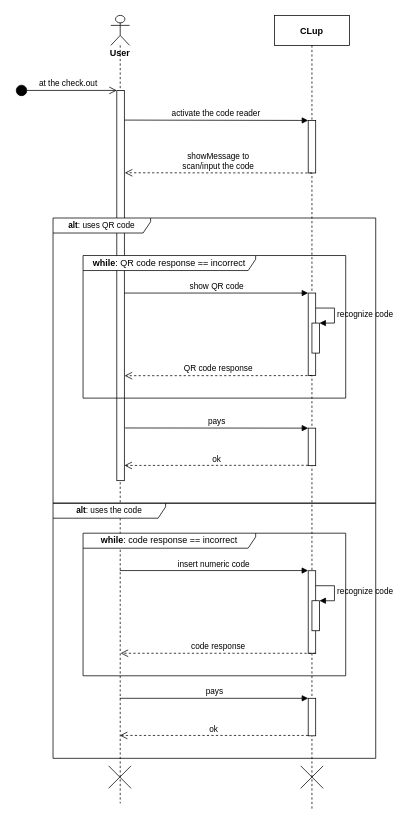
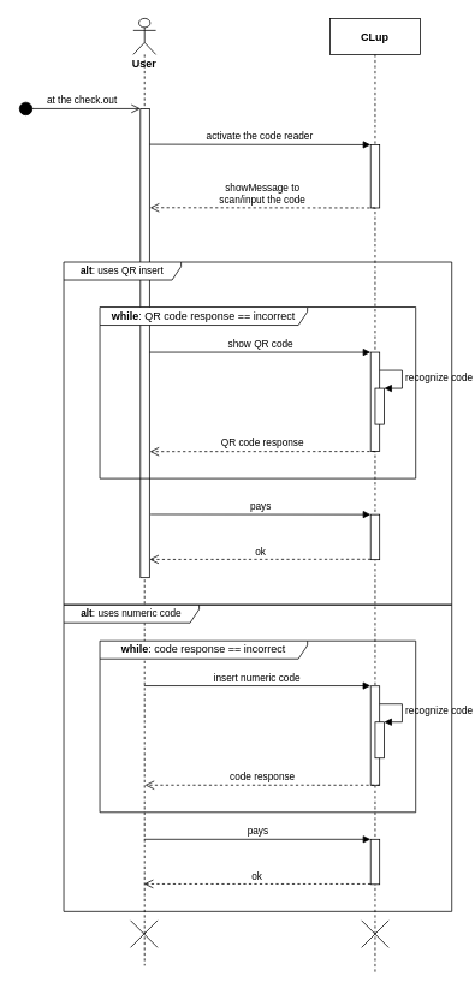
- <mxCell id="30" value="&lt;font style=&quot;font-size: 11px&quot;&gt;&lt;b&gt;alt&lt;/b&gt;: uses QR code&lt;/font&gt;" style="shape=umlFrame;whiteSpace=wrap;html=1;width=130;height=20;" parent="1" vertex="1"><mxGeometry x="70" y="290" width="430" height="380" as="geometry" /></mxCell>
+ <mxCell id="30" value="&lt;font style=&quot;font-size: 11px&quot;&gt;&lt;b&gt;alt&lt;/b&gt;: uses QR insert&lt;/font&gt;" style="shape=umlFrame;whiteSpace=wrap;html=1;width=130;height=20;" parent="1" vertex="1"><mxGeometry x="70" y="290" width="430" height="380" as="geometry" /></mxCell>
- <mxCell id="28" value="&lt;font style=&quot;font-size: 11px&quot;&gt;&lt;b&gt;alt&lt;/b&gt;: uses the code&lt;/font&gt;" style="shape=umlFrame;whiteSpace=wrap;html=1;width=150;height=20;" vertex="1" parent="1"><mxGeometry x="70" y="670" width="430" height="340" as="geometry" /></mxCell>
+ <mxCell id="28" value="&lt;font style=&quot;font-size: 11px&quot;&gt;&lt;b&gt;alt&lt;/b&gt;: uses numeric code&lt;/font&gt;" style="shape=umlFrame;whiteSpace=wrap;html=1;width=150;height=20;" vertex="1" parent="1"><mxGeometry x="70" y="670" width="430" height="340" as="geometry" /></mxCell>
